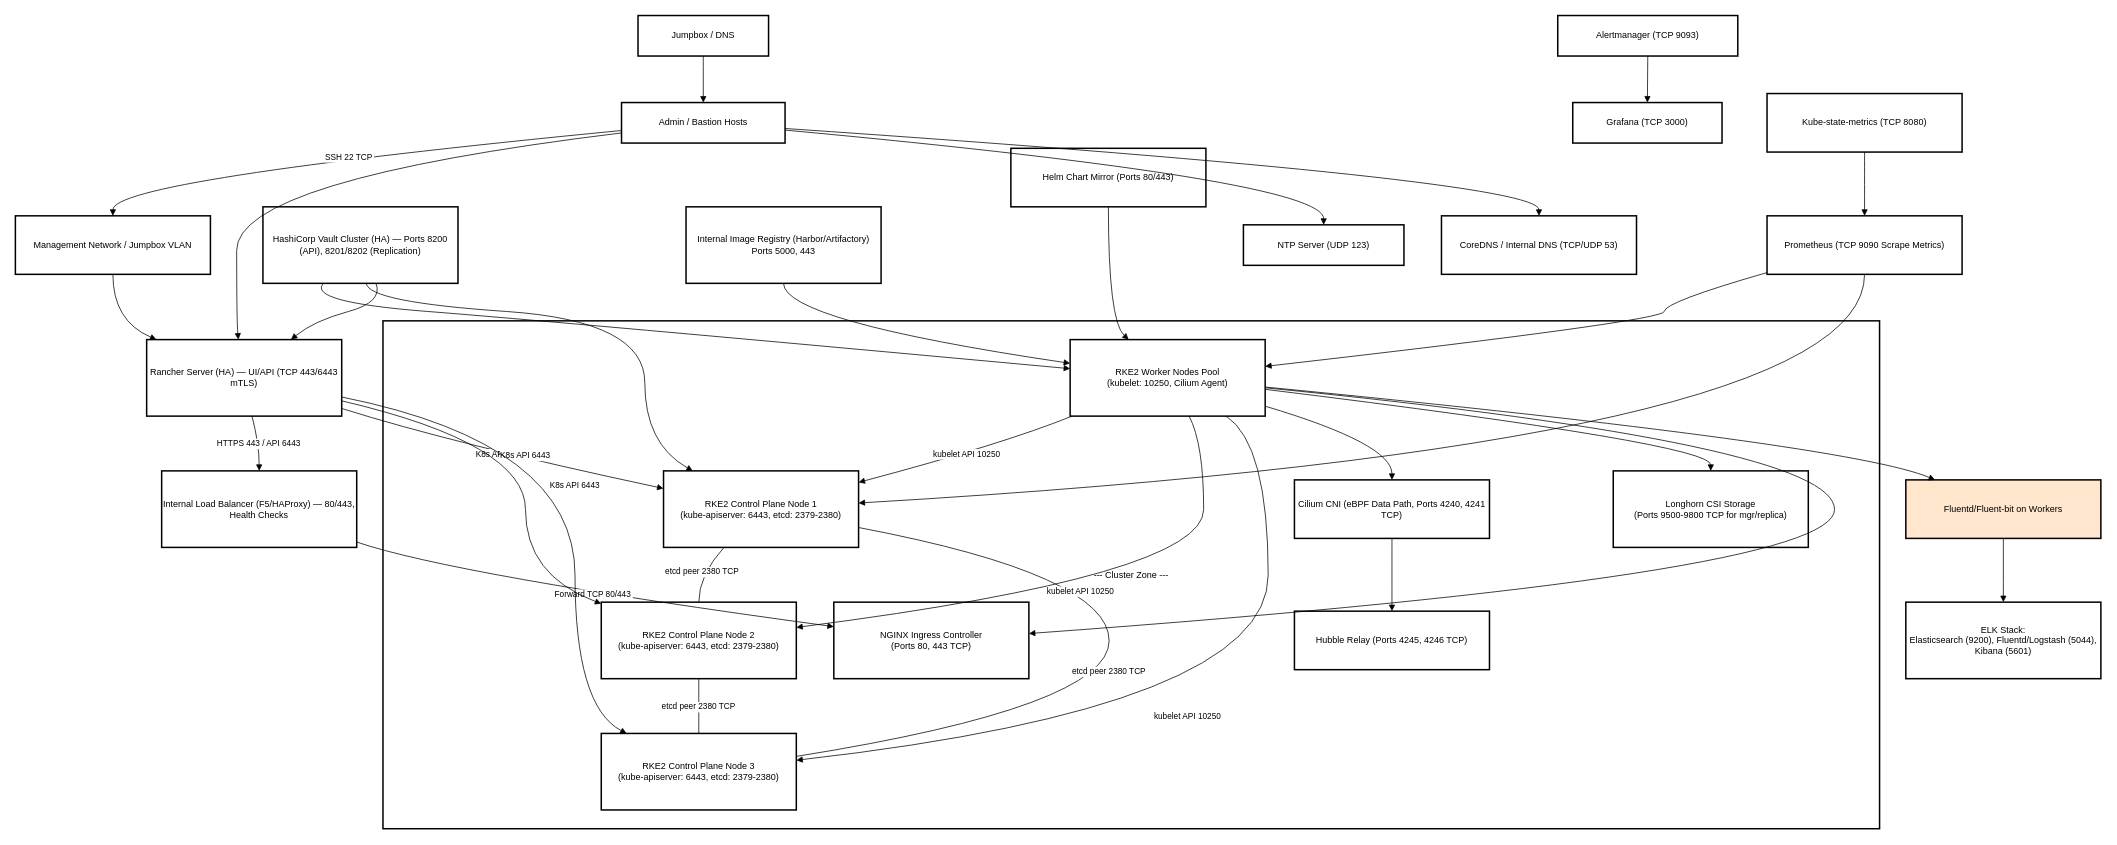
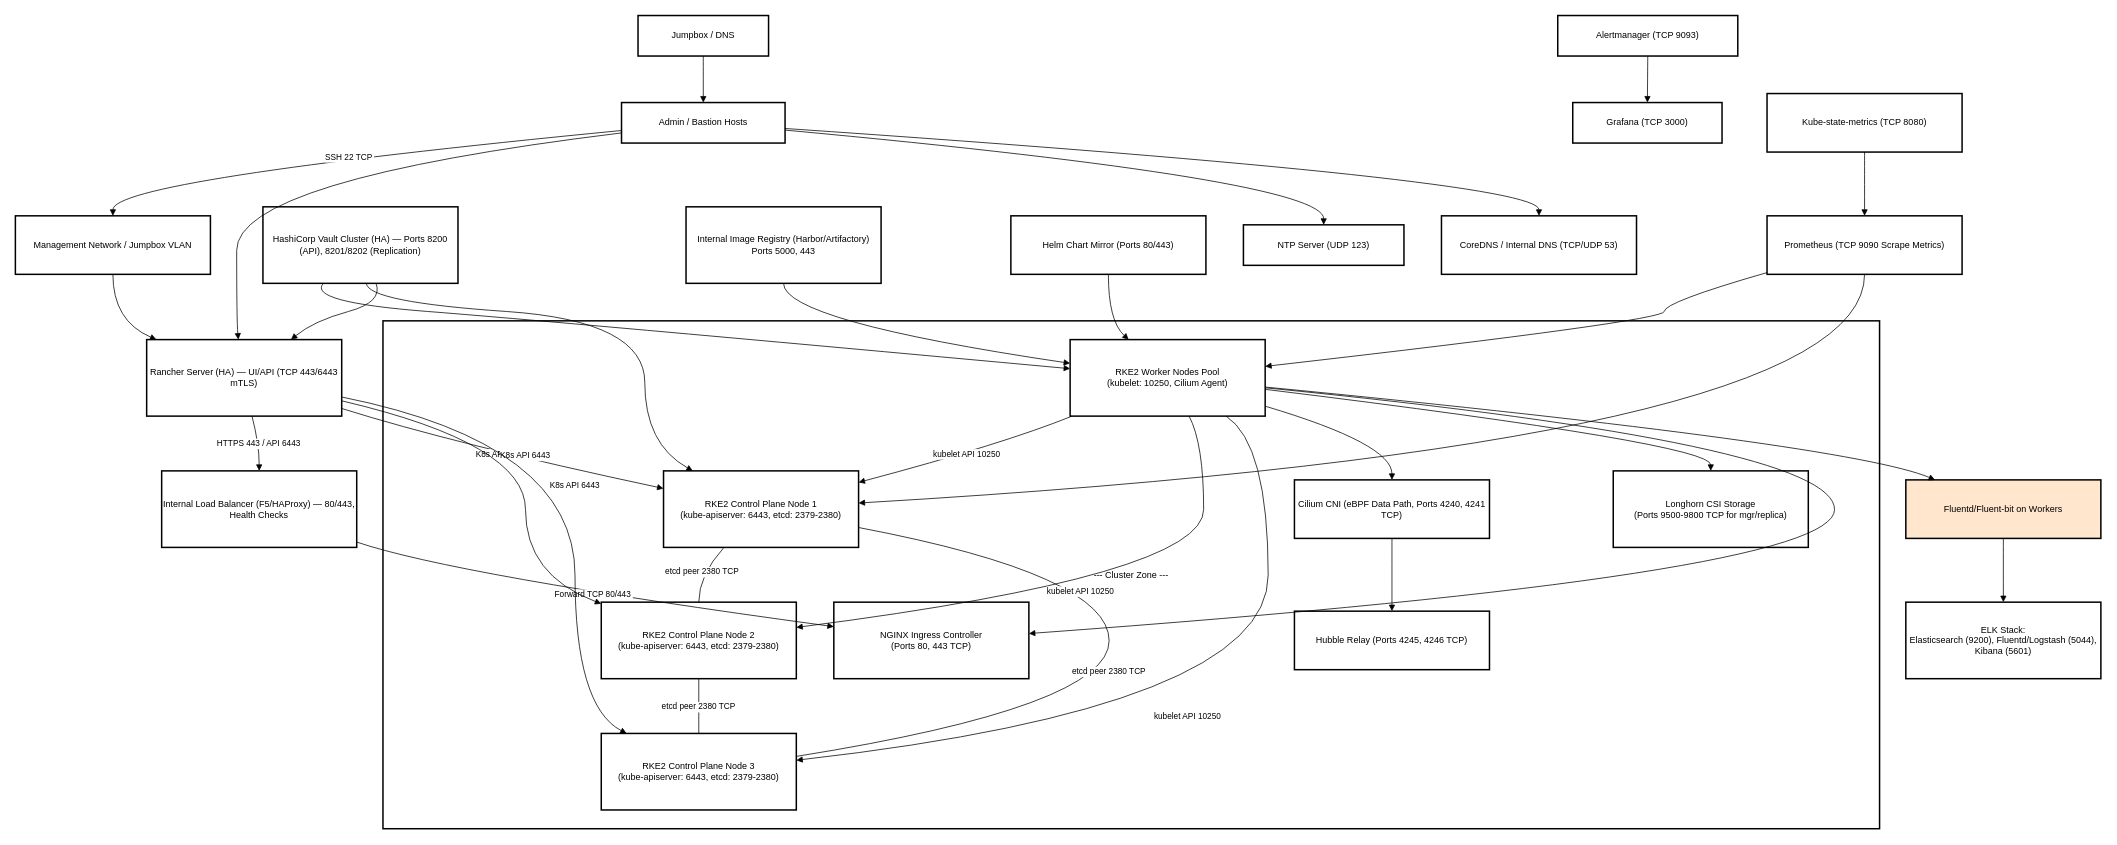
- <mxCell id="23" value="Helm Chart Mirror (Ports 80/443)" style="whiteSpace=wrap;strokeWidth=2;" vertex="1" parent="1"><mxGeometry x="1347" y="197" width="260" height="78" as="geometry" /></mxCell>
+ <mxCell id="23" value="Helm Chart Mirror (Ports 80/443)" style="whiteSpace=wrap;strokeWidth=2;" vertex="1" parent="1"><mxGeometry x="1347" y="287" width="260" height="78" as="geometry" /></mxCell>
